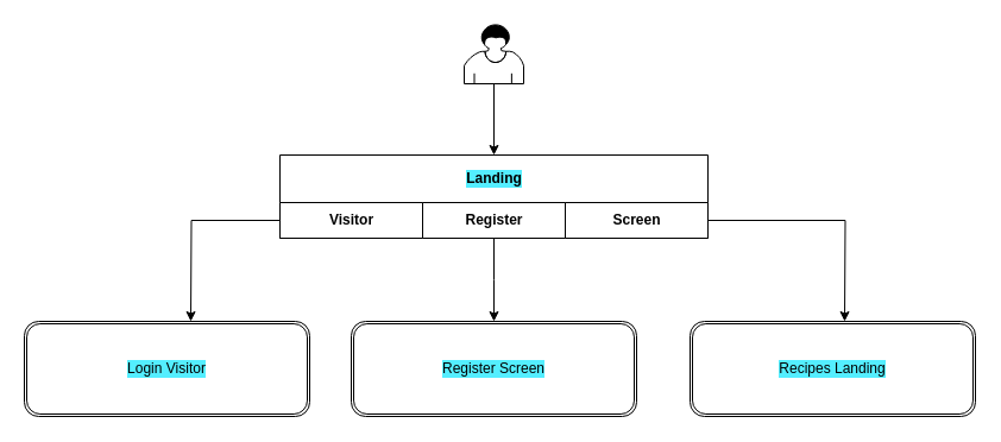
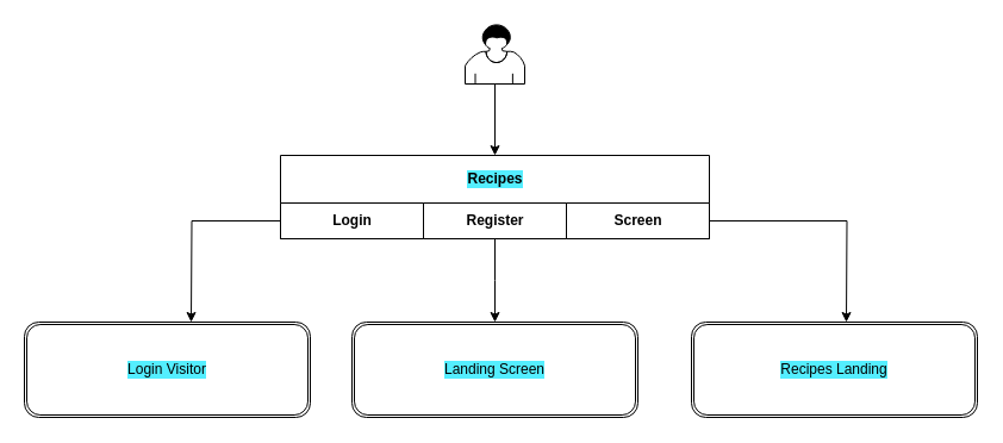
- <mxCell id="4" value="Landing" style="swimlane;html=1;childLayout=stackLayout;resizeParent=1;resizeParentMax=0;startSize=40;labelBackgroundColor=#54EEFF;" vertex="1" parent="1"><mxGeometry x="235" y="130" width="360" height="70" as="geometry" /></mxCell>
+ <mxCell id="4" value="Recipes" style="swimlane;html=1;childLayout=stackLayout;resizeParent=1;resizeParentMax=0;startSize=40;labelBackgroundColor=#54EEFF;" vertex="1" parent="1"><mxGeometry x="235" y="130" width="360" height="70" as="geometry" /></mxCell>
- <mxCell id="5" value="Visitor" style="swimlane;html=1;startSize=30;" vertex="1" parent="4"><mxGeometry y="40" width="120" height="30" as="geometry" /></mxCell>
+ <mxCell id="5" value="Login" style="swimlane;html=1;startSize=30;" vertex="1" parent="4"><mxGeometry y="40" width="120" height="30" as="geometry" /></mxCell>
- <mxCell id="12" value="Register Screen" style="shape=ext;double=1;rounded=1;whiteSpace=wrap;html=1;labelBackgroundColor=#54EEFF;" vertex="1" parent="1"><mxGeometry x="295" y="270" width="240" height="80" as="geometry" /></mxCell>
+ <mxCell id="12" value="Landing Screen" style="shape=ext;double=1;rounded=1;whiteSpace=wrap;html=1;labelBackgroundColor=#54EEFF;" vertex="1" parent="1"><mxGeometry x="295" y="270" width="240" height="80" as="geometry" /></mxCell>
